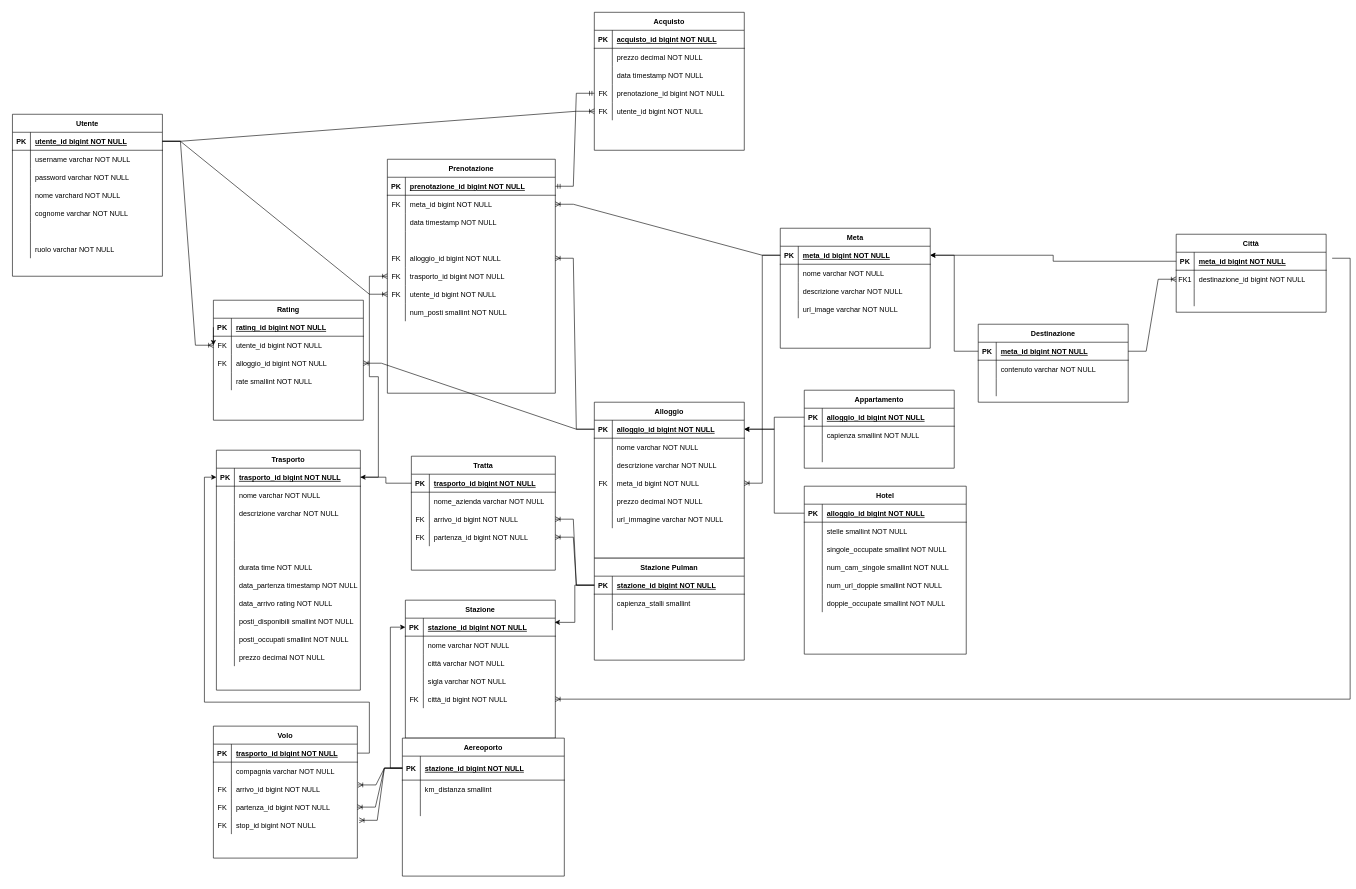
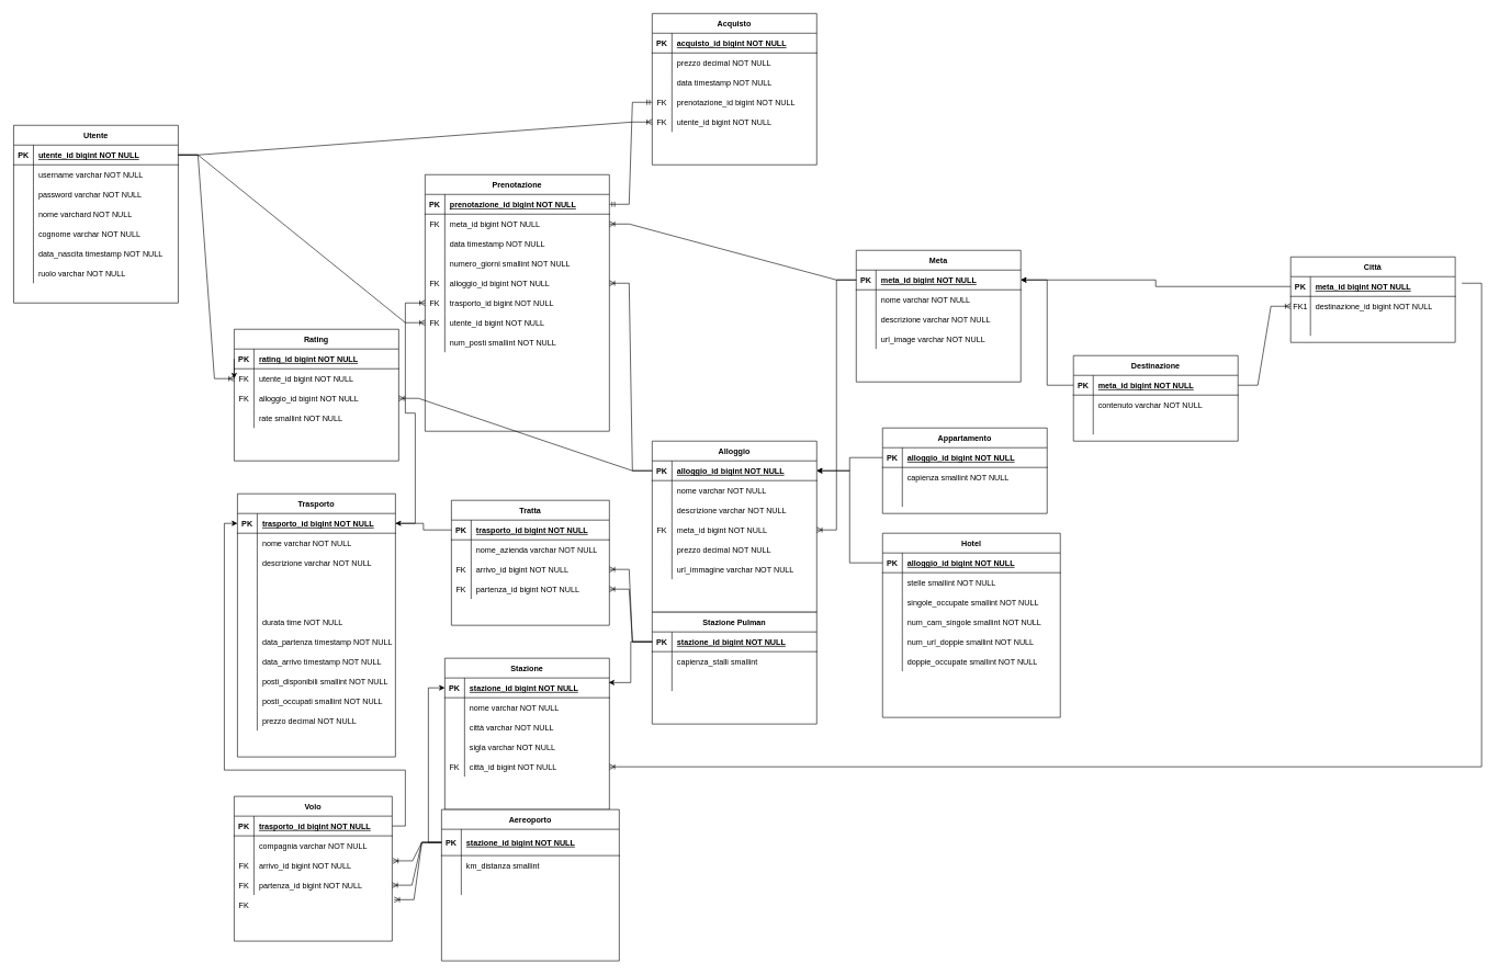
+ <mxCell id="56" value="data_nascita timestamp NOT NULL" style="shape=partialRectangle;overflow=hidden;connectable=0;fillColor=none;top=0;left=0;bottom=0;right=0;align=left;spacingLeft=6;" vertex="1" parent="54"><mxGeometry x="30" width="220" height="30" as="geometry"><mxRectangle width="220" height="30" as="alternateBounds" /></mxGeometry></mxCell>
+ <mxCell id="72" value="numero_giorni smallint NOT NULL" style="shape=partialRectangle;overflow=hidden;connectable=0;fillColor=none;top=0;left=0;bottom=0;right=0;align=left;spacingLeft=6;" vertex="1" parent="70"><mxGeometry x="30" width="250" height="30" as="geometry"><mxRectangle width="250" height="30" as="alternateBounds" /></mxGeometry></mxCell>
- <mxCell id="190" value="data_arrivo rating NOT NULL" style="shape=partialRectangle;overflow=hidden;connectable=0;fillColor=none;top=0;left=0;bottom=0;right=0;align=left;spacingLeft=6;" vertex="1" parent="188"><mxGeometry x="30" width="210" height="30" as="geometry"><mxRectangle width="210" height="30" as="alternateBounds" /></mxGeometry></mxCell>
+ <mxCell id="190" value="data_arrivo timestamp NOT NULL" style="shape=partialRectangle;overflow=hidden;connectable=0;fillColor=none;top=0;left=0;bottom=0;right=0;align=left;spacingLeft=6;" vertex="1" parent="188"><mxGeometry x="30" width="210" height="30" as="geometry"><mxRectangle width="210" height="30" as="alternateBounds" /></mxGeometry></mxCell>
- <mxCell id="215" value="stop_id bigint NOT NULL" style="shape=partialRectangle;overflow=hidden;connectable=0;fillColor=none;top=0;left=0;bottom=0;right=0;align=left;spacingLeft=6;" vertex="1" parent="213"><mxGeometry x="30" width="210" height="30" as="geometry"><mxRectangle width="210" height="30" as="alternateBounds" /></mxGeometry></mxCell>
